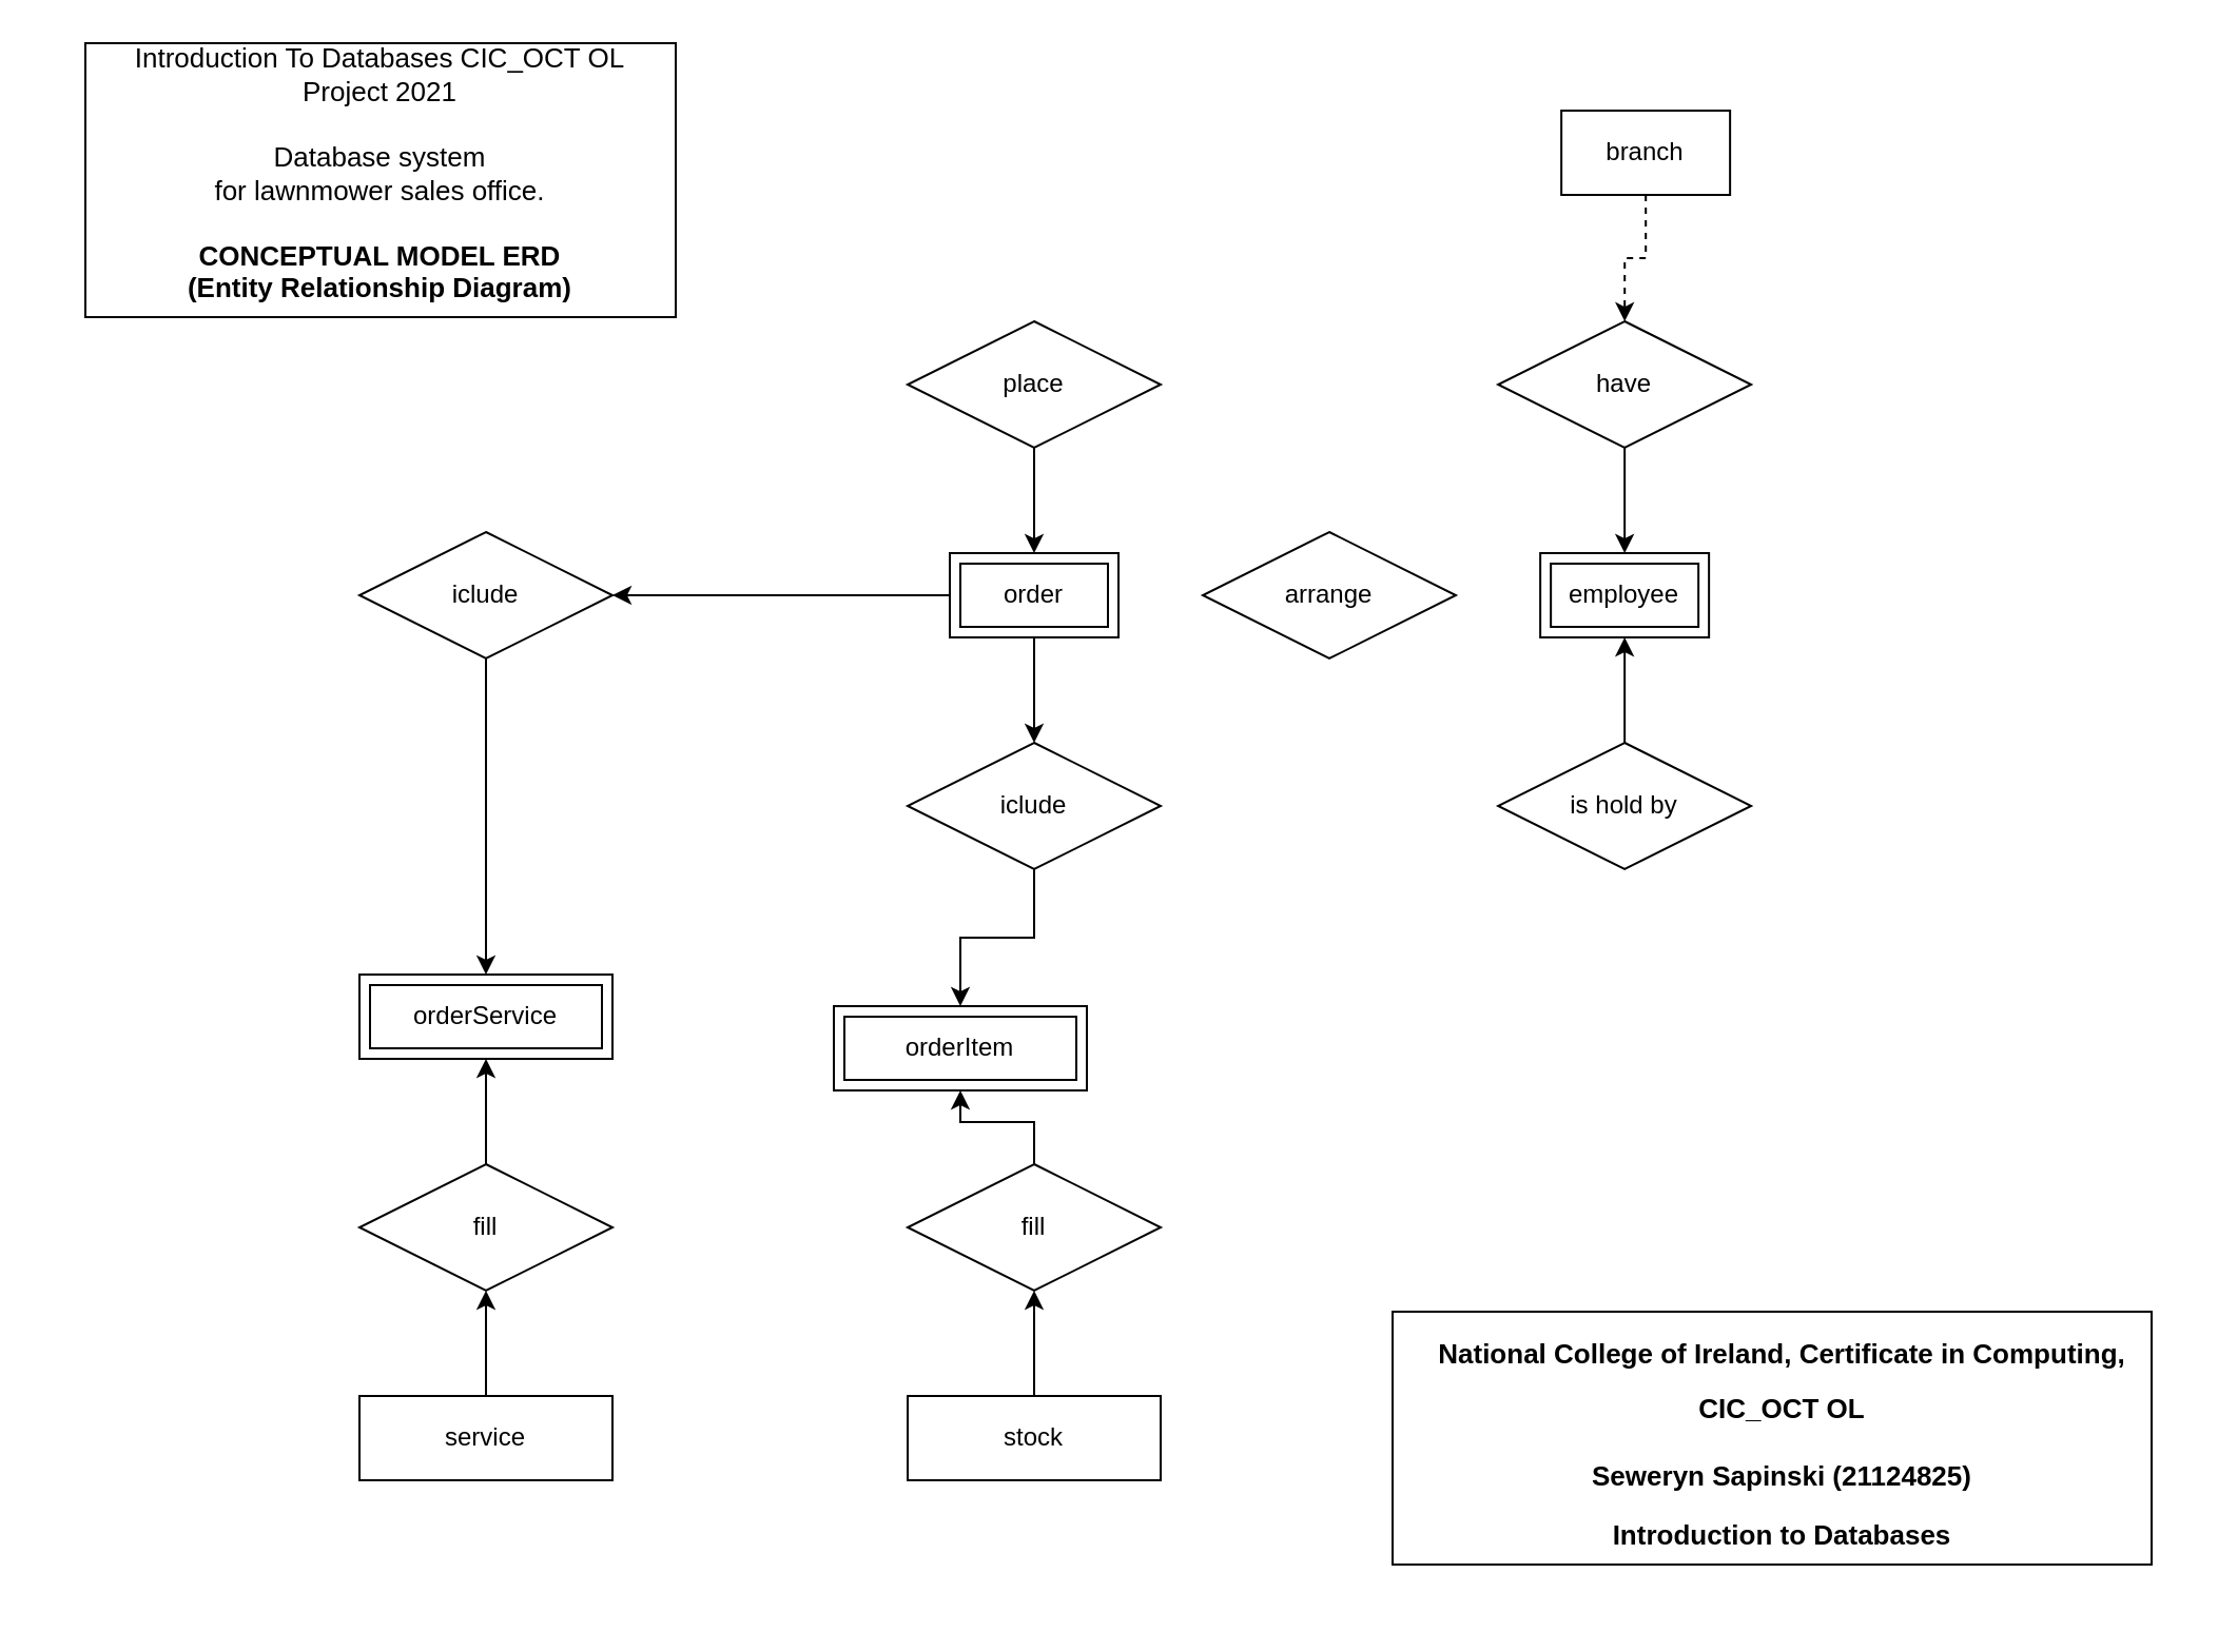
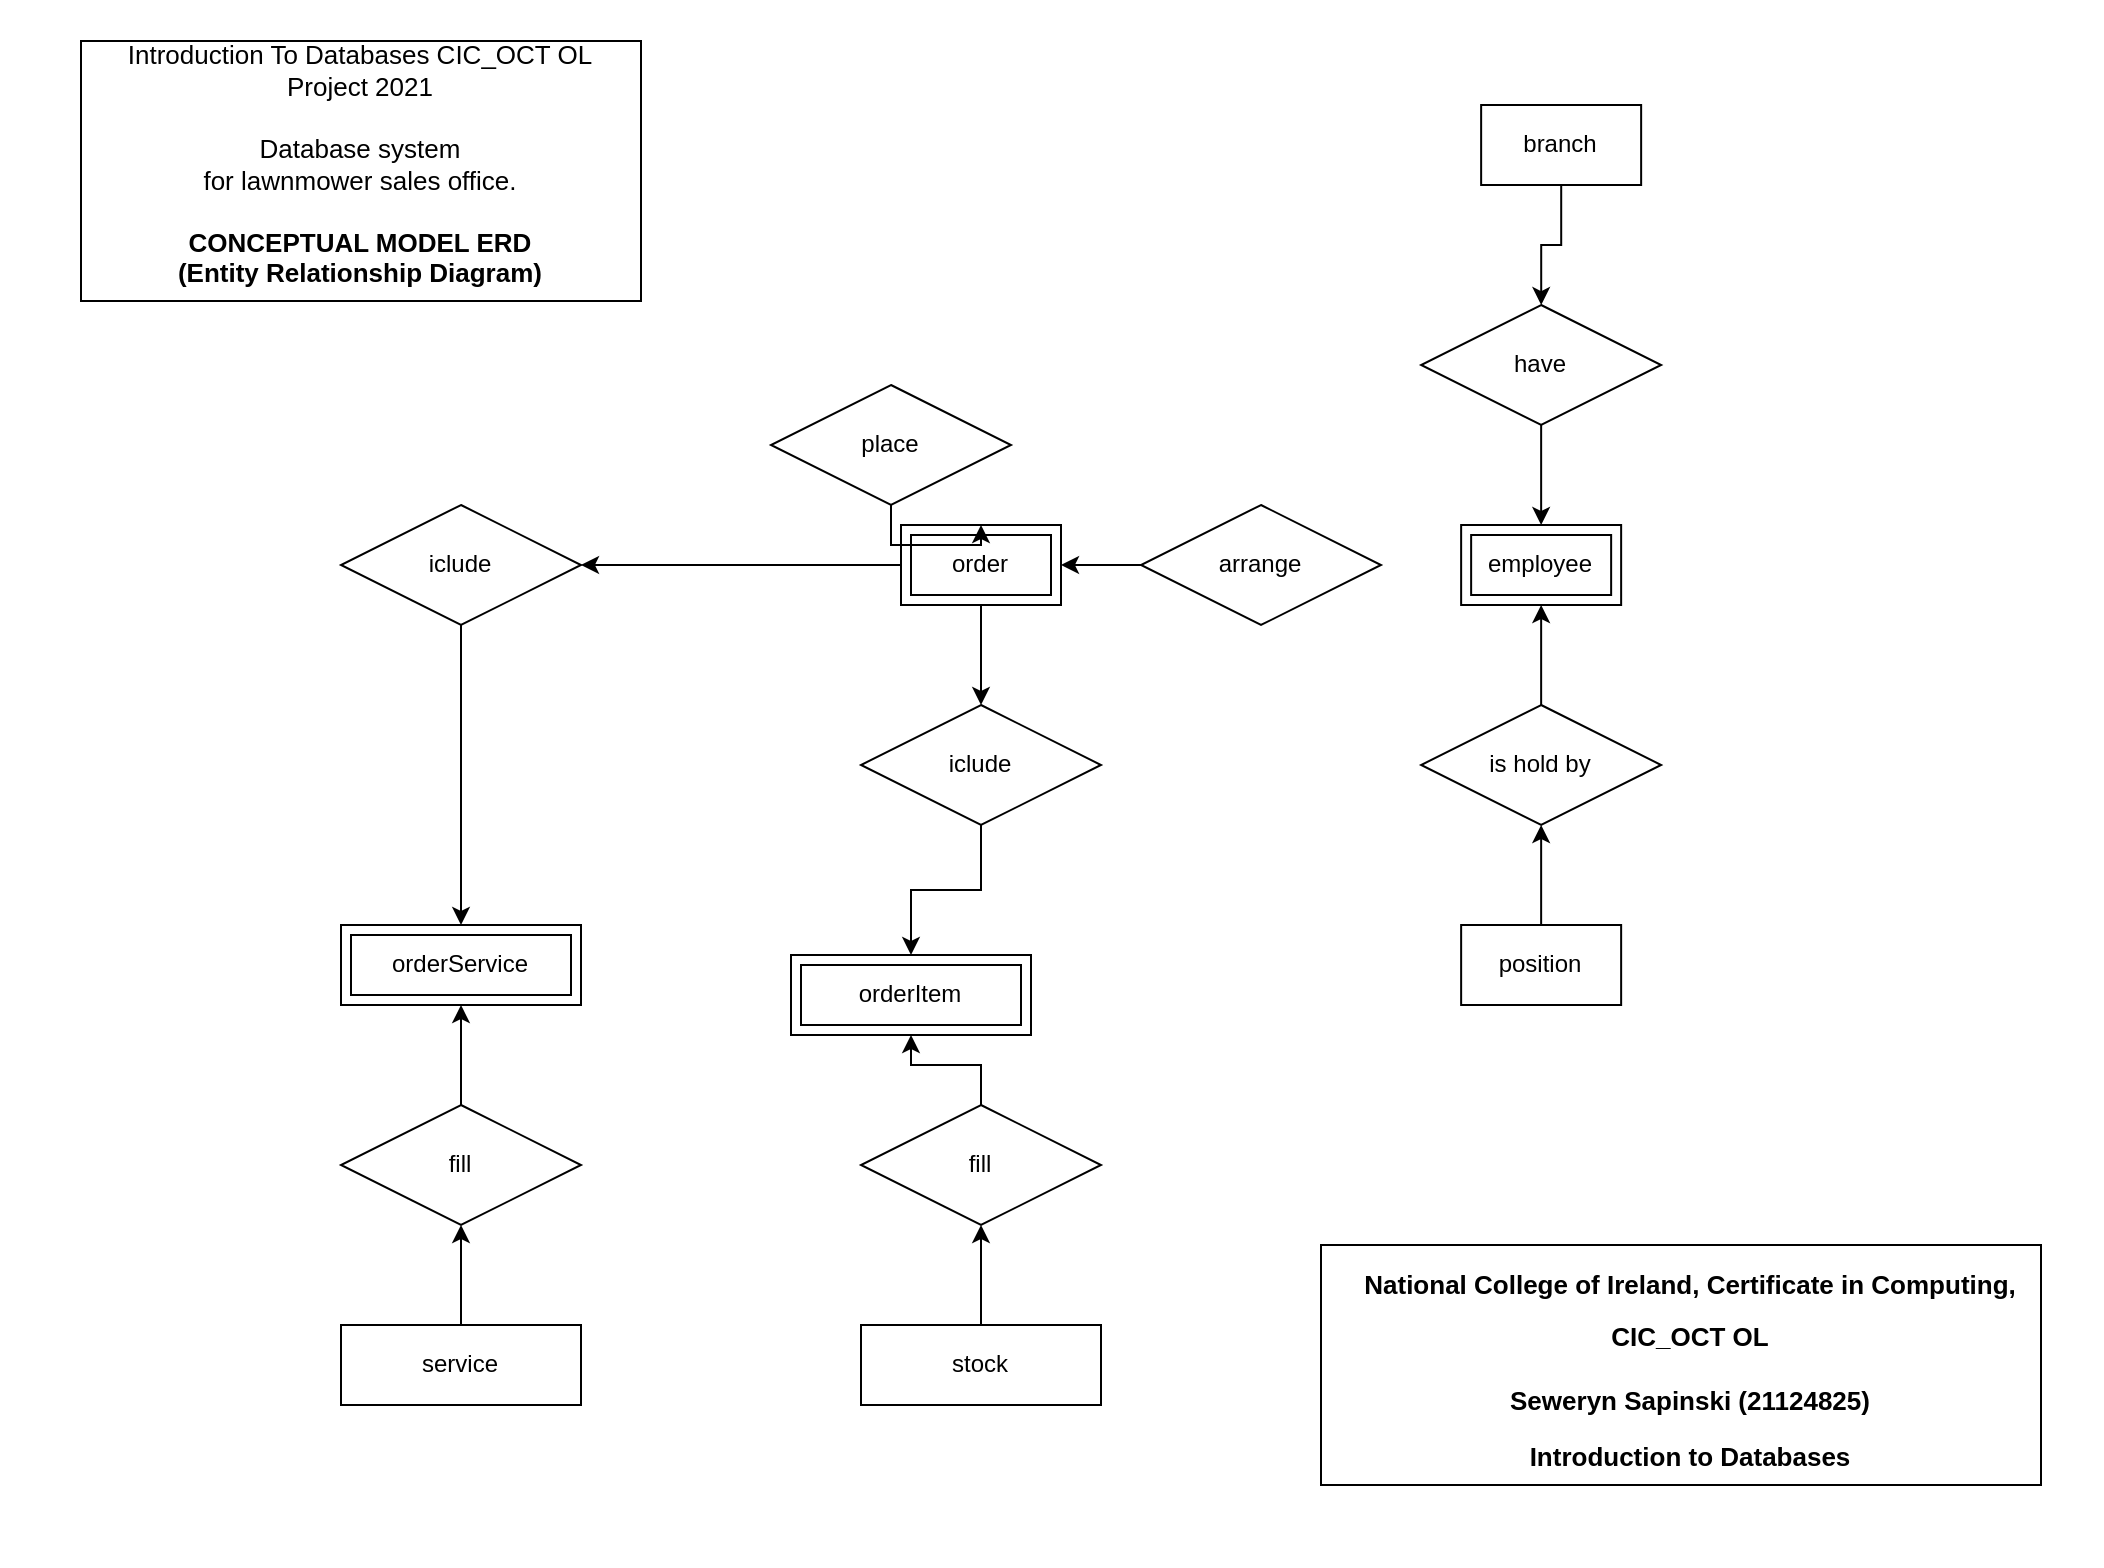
- <mxCell id="2" value="" style="edgeStyle=orthogonalEdgeStyle;rounded=0;orthogonalLoop=1;jettySize=auto;html=1;dashed=1;" edge="1" source="3" target="9" parent="1"><mxGeometry relative="1" as="geometry" /></mxCell>
+ <mxCell id="2" value="" style="edgeStyle=orthogonalEdgeStyle;rounded=0;orthogonalLoop=1;jettySize=auto;html=1;" edge="1" source="3" target="9" parent="1"><mxGeometry relative="1" as="geometry" /></mxCell>
- <mxCell id="19" value="place" style="shape=rhombus;perimeter=rhombusPerimeter;whiteSpace=wrap;html=1;align=center;" vertex="1" parent="1"><mxGeometry x="430" y="152" width="120" height="60" as="geometry" /></mxCell>
+ <mxCell id="19" value="place" style="shape=rhombus;perimeter=rhombusPerimeter;whiteSpace=wrap;html=1;align=center;" vertex="1" parent="1"><mxGeometry x="385" y="192" width="120" height="60" as="geometry" /></mxCell>
+ <mxCell id="16" value="" style="edgeStyle=orthogonalEdgeStyle;rounded=0;orthogonalLoop=1;jettySize=auto;html=1;" edge="1" source="17" target="15" parent="1"><mxGeometry relative="1" as="geometry" /></mxCell>
+ <mxCell id="4" value="" style="edgeStyle=orthogonalEdgeStyle;rounded=0;orthogonalLoop=1;jettySize=auto;html=1;" edge="1" source="5" target="11" parent="1"><mxGeometry relative="1" as="geometry" /></mxCell>
+ <mxCell id="5" value="position" style="whiteSpace=wrap;html=1;align=center;" vertex="1" parent="1"><mxGeometry x="730.07" y="462" width="80" height="40" as="geometry" /></mxCell>
